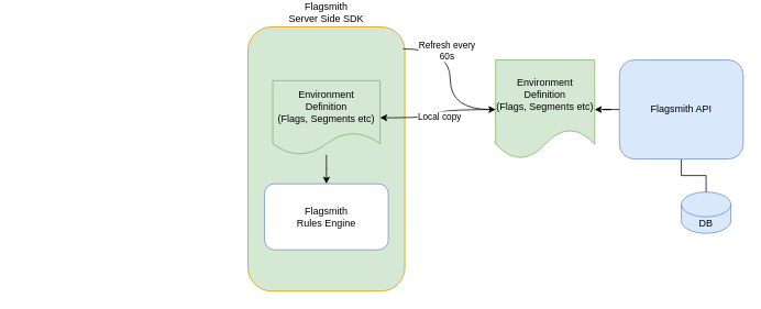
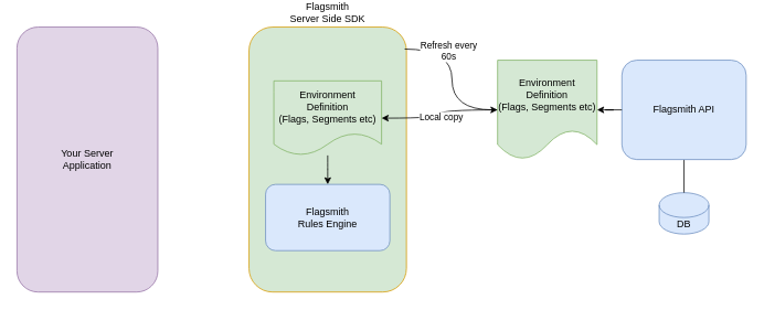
+ <mxCell id="15" value="Your Server&lt;br&gt;Application" style="rounded=1;whiteSpace=wrap;html=1;horizontal=1;labelPosition=center;verticalLabelPosition=middle;align=center;verticalAlign=middle;fillColor=#e1d5e7;strokeColor=#9673a6;" parent="1" vertex="1"><mxGeometry x="20" y="20" width="170" height="320" as="geometry" /></mxCell>
- <mxCell id="3" value="DB" style="shape=cylinder3;whiteSpace=wrap;html=1;boundedLbl=1;backgroundOutline=1;size=15;fillColor=#dae8fc;strokeColor=#6c8ebf;" parent="1" vertex="1"><mxGeometry x="825" y="220" width="60" height="50" as="geometry" /></mxCell>
+ <mxCell id="3" value="DB" style="shape=cylinder3;whiteSpace=wrap;html=1;boundedLbl=1;backgroundOutline=1;size=15;fillColor=#dae8fc;strokeColor=#6c8ebf;" parent="1" vertex="1"><mxGeometry x="795" y="220" width="60" height="50" as="geometry" /></mxCell>
- <mxCell id="14" value="Flagsmith &lt;br&gt;Rules Engine" style="rounded=1;whiteSpace=wrap;html=1;fillColor=#ffffff;strokeColor=#6c8ebf;" parent="1" vertex="1"><mxGeometry x="320" y="210" width="150" height="80" as="geometry" /></mxCell>
+ <mxCell id="14" value="Flagsmith &lt;br&gt;Rules Engine" style="rounded=1;whiteSpace=wrap;html=1;fillColor=#dae8fc;strokeColor=#6c8ebf;" parent="1" vertex="1"><mxGeometry x="320" y="210" width="150" height="80" as="geometry" /></mxCell>
